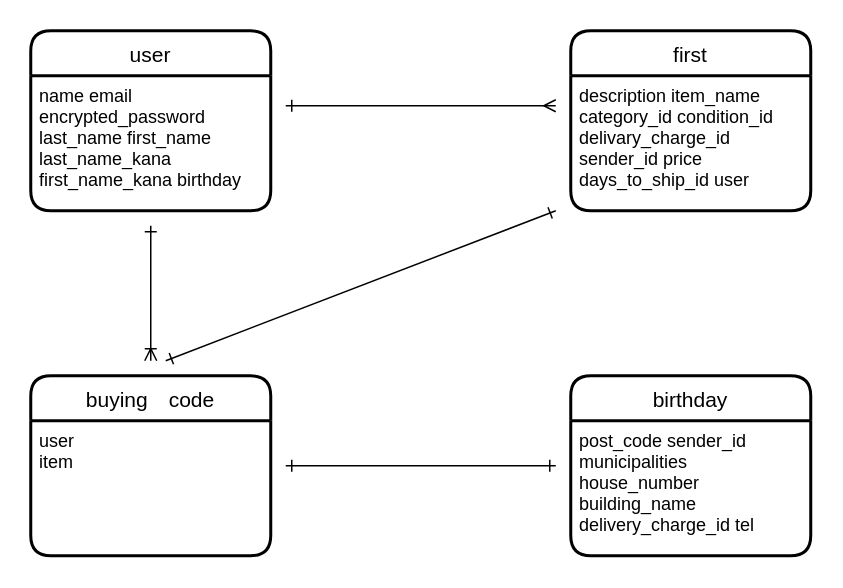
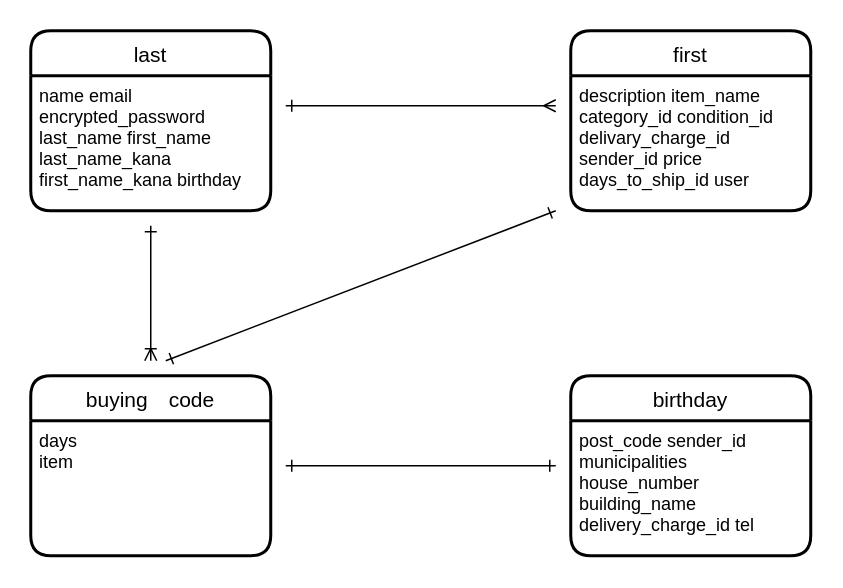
- <mxCell id="2" value="user" style="swimlane;childLayout=stackLayout;horizontal=1;startSize=30;horizontalStack=0;rounded=1;fontSize=14;fontStyle=0;strokeWidth=2;resizeParent=0;resizeLast=1;shadow=0;dashed=0;align=center;" parent="1" vertex="1"><mxGeometry x="20" y="20" width="160" height="120" as="geometry" /></mxCell>
+ <mxCell id="2" value="last" style="swimlane;childLayout=stackLayout;horizontal=1;startSize=30;horizontalStack=0;rounded=1;fontSize=14;fontStyle=0;strokeWidth=2;resizeParent=0;resizeLast=1;shadow=0;dashed=0;align=center;" parent="1" vertex="1"><mxGeometry x="20" y="20" width="160" height="120" as="geometry" /></mxCell>
- <mxCell id="7" value="user&#10;item" style="align=left;strokeColor=none;fillColor=none;spacingLeft=4;fontSize=12;verticalAlign=top;resizable=0;rotatable=0;part=1;" parent="6" vertex="1"><mxGeometry y="30" width="160" height="90" as="geometry" /></mxCell>
+ <mxCell id="7" value="days&#10;item" style="align=left;strokeColor=none;fillColor=none;spacingLeft=4;fontSize=12;verticalAlign=top;resizable=0;rotatable=0;part=1;" parent="6" vertex="1"><mxGeometry y="30" width="160" height="90" as="geometry" /></mxCell>
